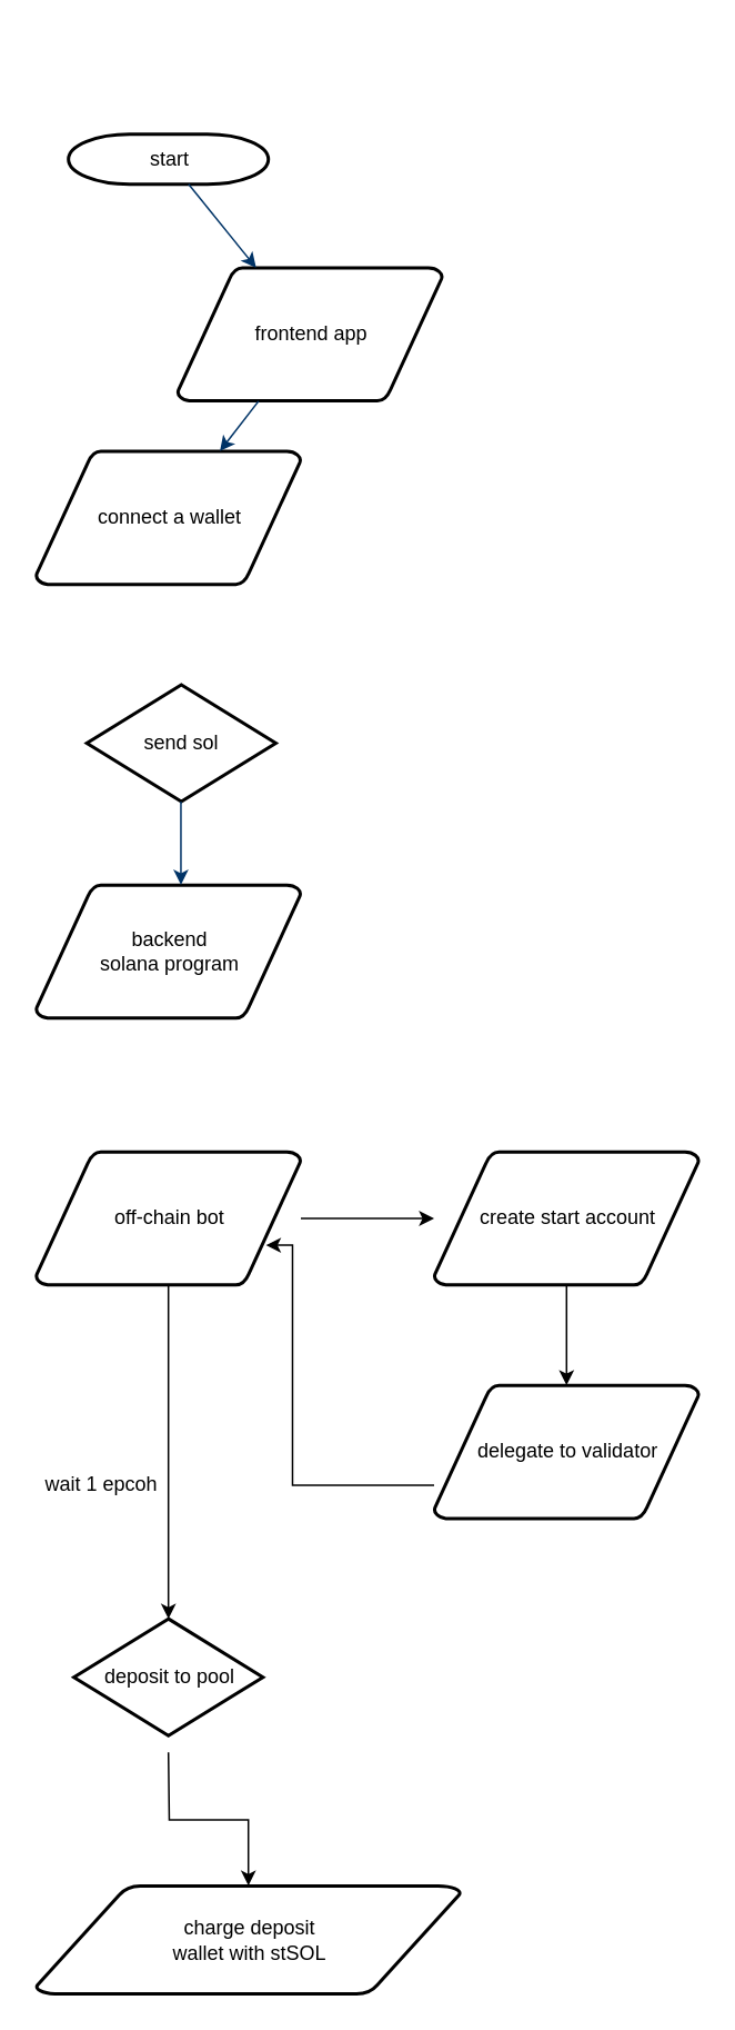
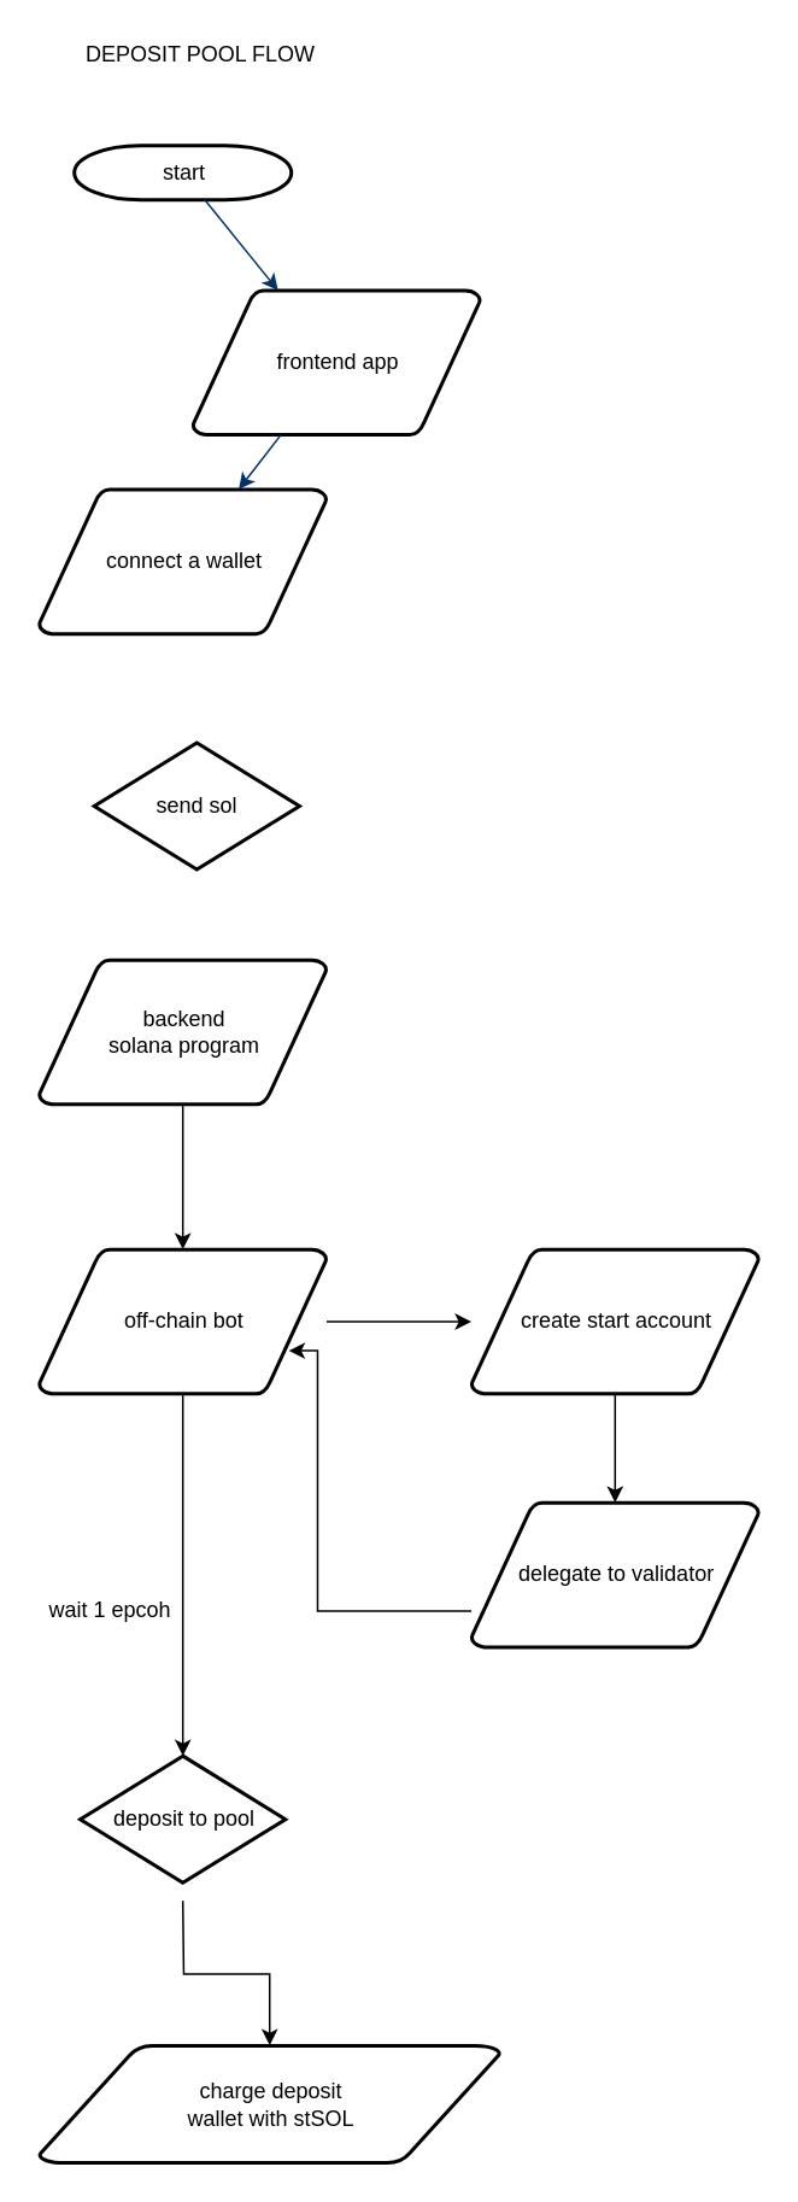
+ <mxCell id="21" value="DEPOSIT POOL FLOW" style="text;html=1;align=center;verticalAlign=middle;resizable=0;points=[];autosize=1;" vertex="1" parent="1"><mxGeometry x="40" y="20" width="140" height="20" as="geometry" /></mxCell>
- <mxCell id="10" value="" style="edgeStyle=elbowEdgeStyle;elbow=horizontal;fontColor=#001933;fontStyle=1;strokeColor=#003366;strokeWidth=1;html=1;" edge="1" parent="1" source="7" target="5"><mxGeometry x="105.5" y="10" width="100" height="100" as="geometry"><mxPoint x="-219.5" y="120" as="sourcePoint" /><mxPoint x="-119.5" y="20" as="targetPoint" /></mxGeometry></mxCell>
+ <mxCell id="4" value="" style="edgeStyle=orthogonalEdgeStyle;rounded=0;orthogonalLoop=1;jettySize=auto;html=1;" edge="1" parent="1" source="5" target="13"><mxGeometry relative="1" as="geometry" /></mxCell>
